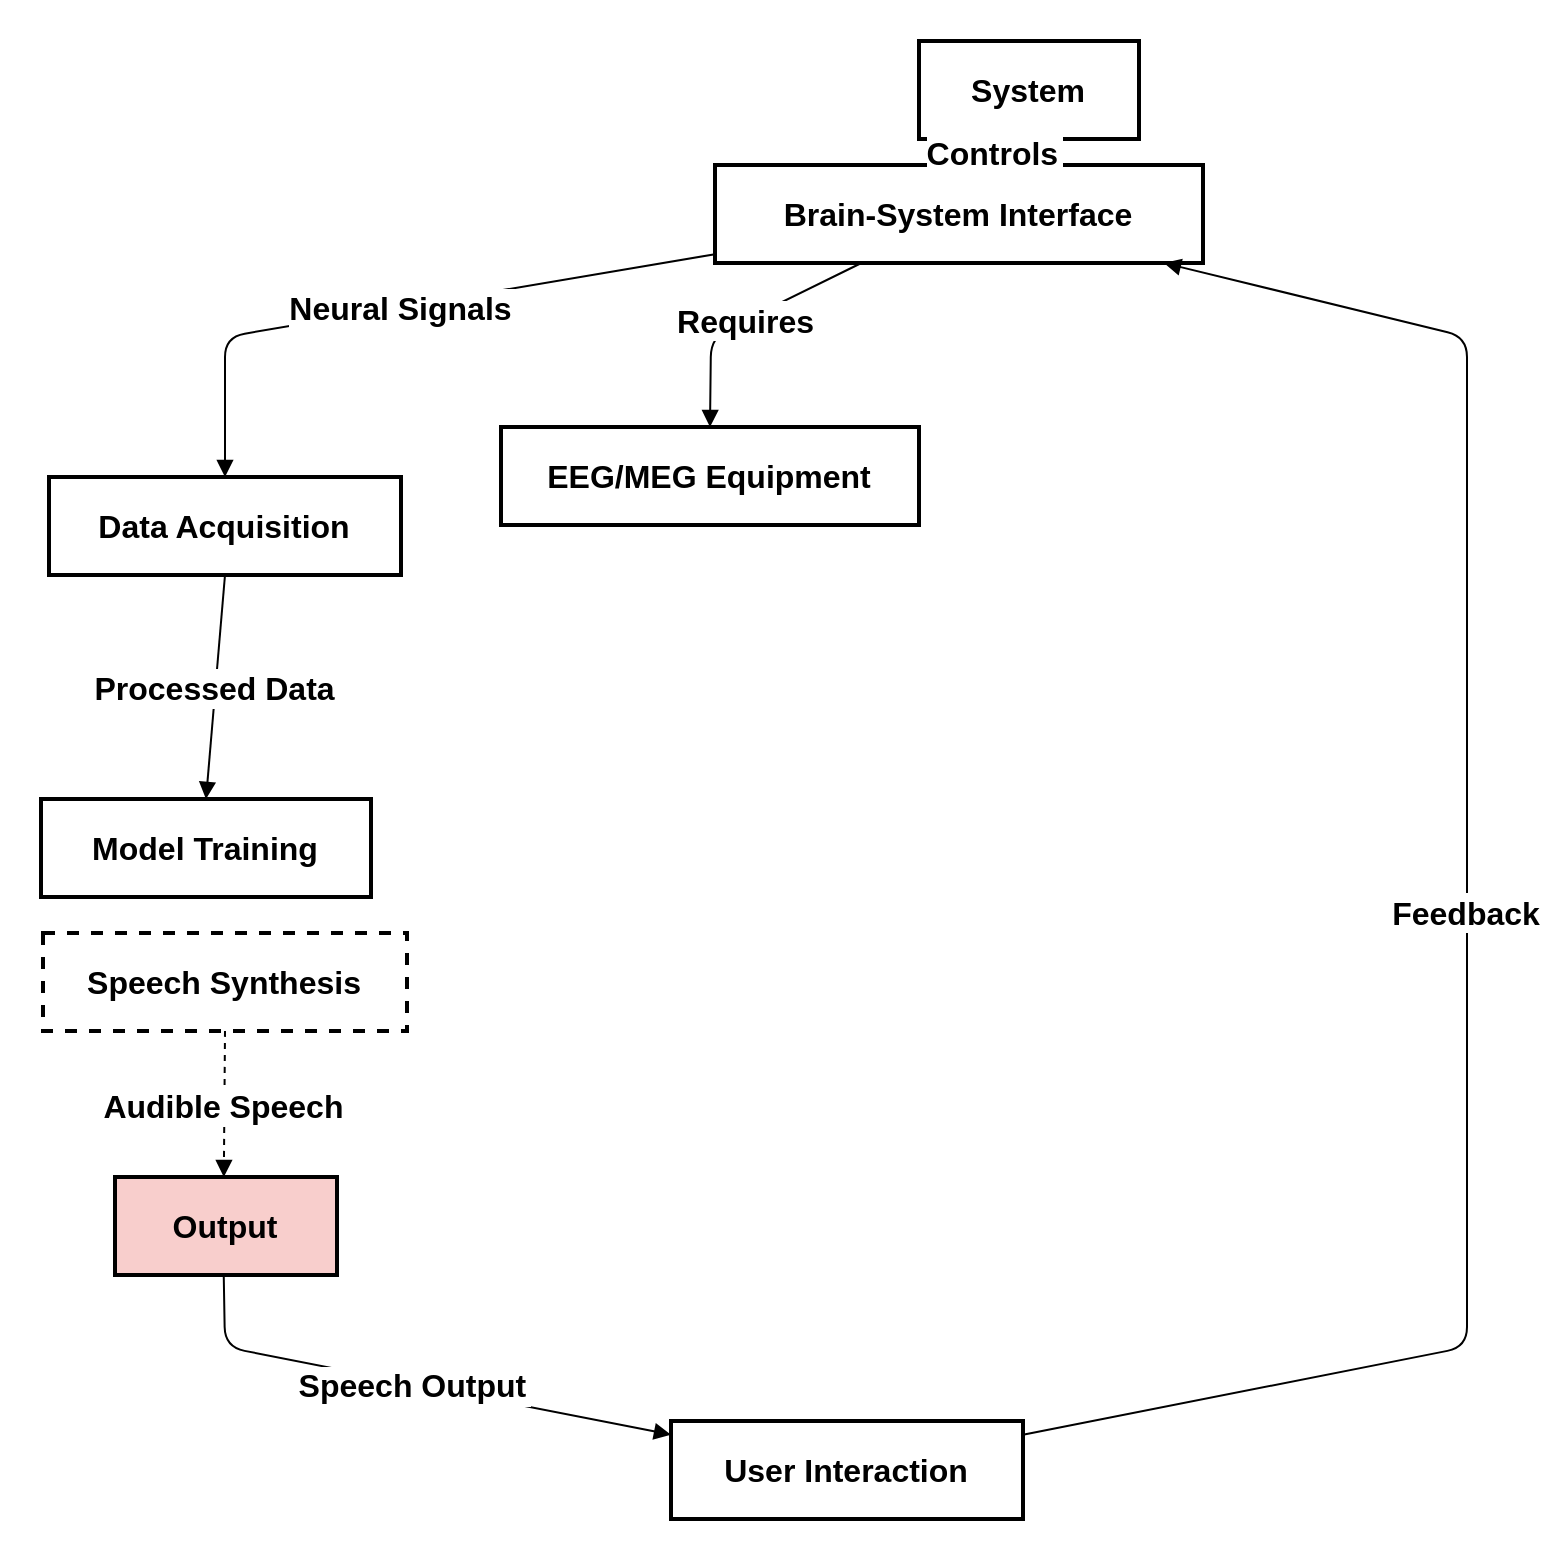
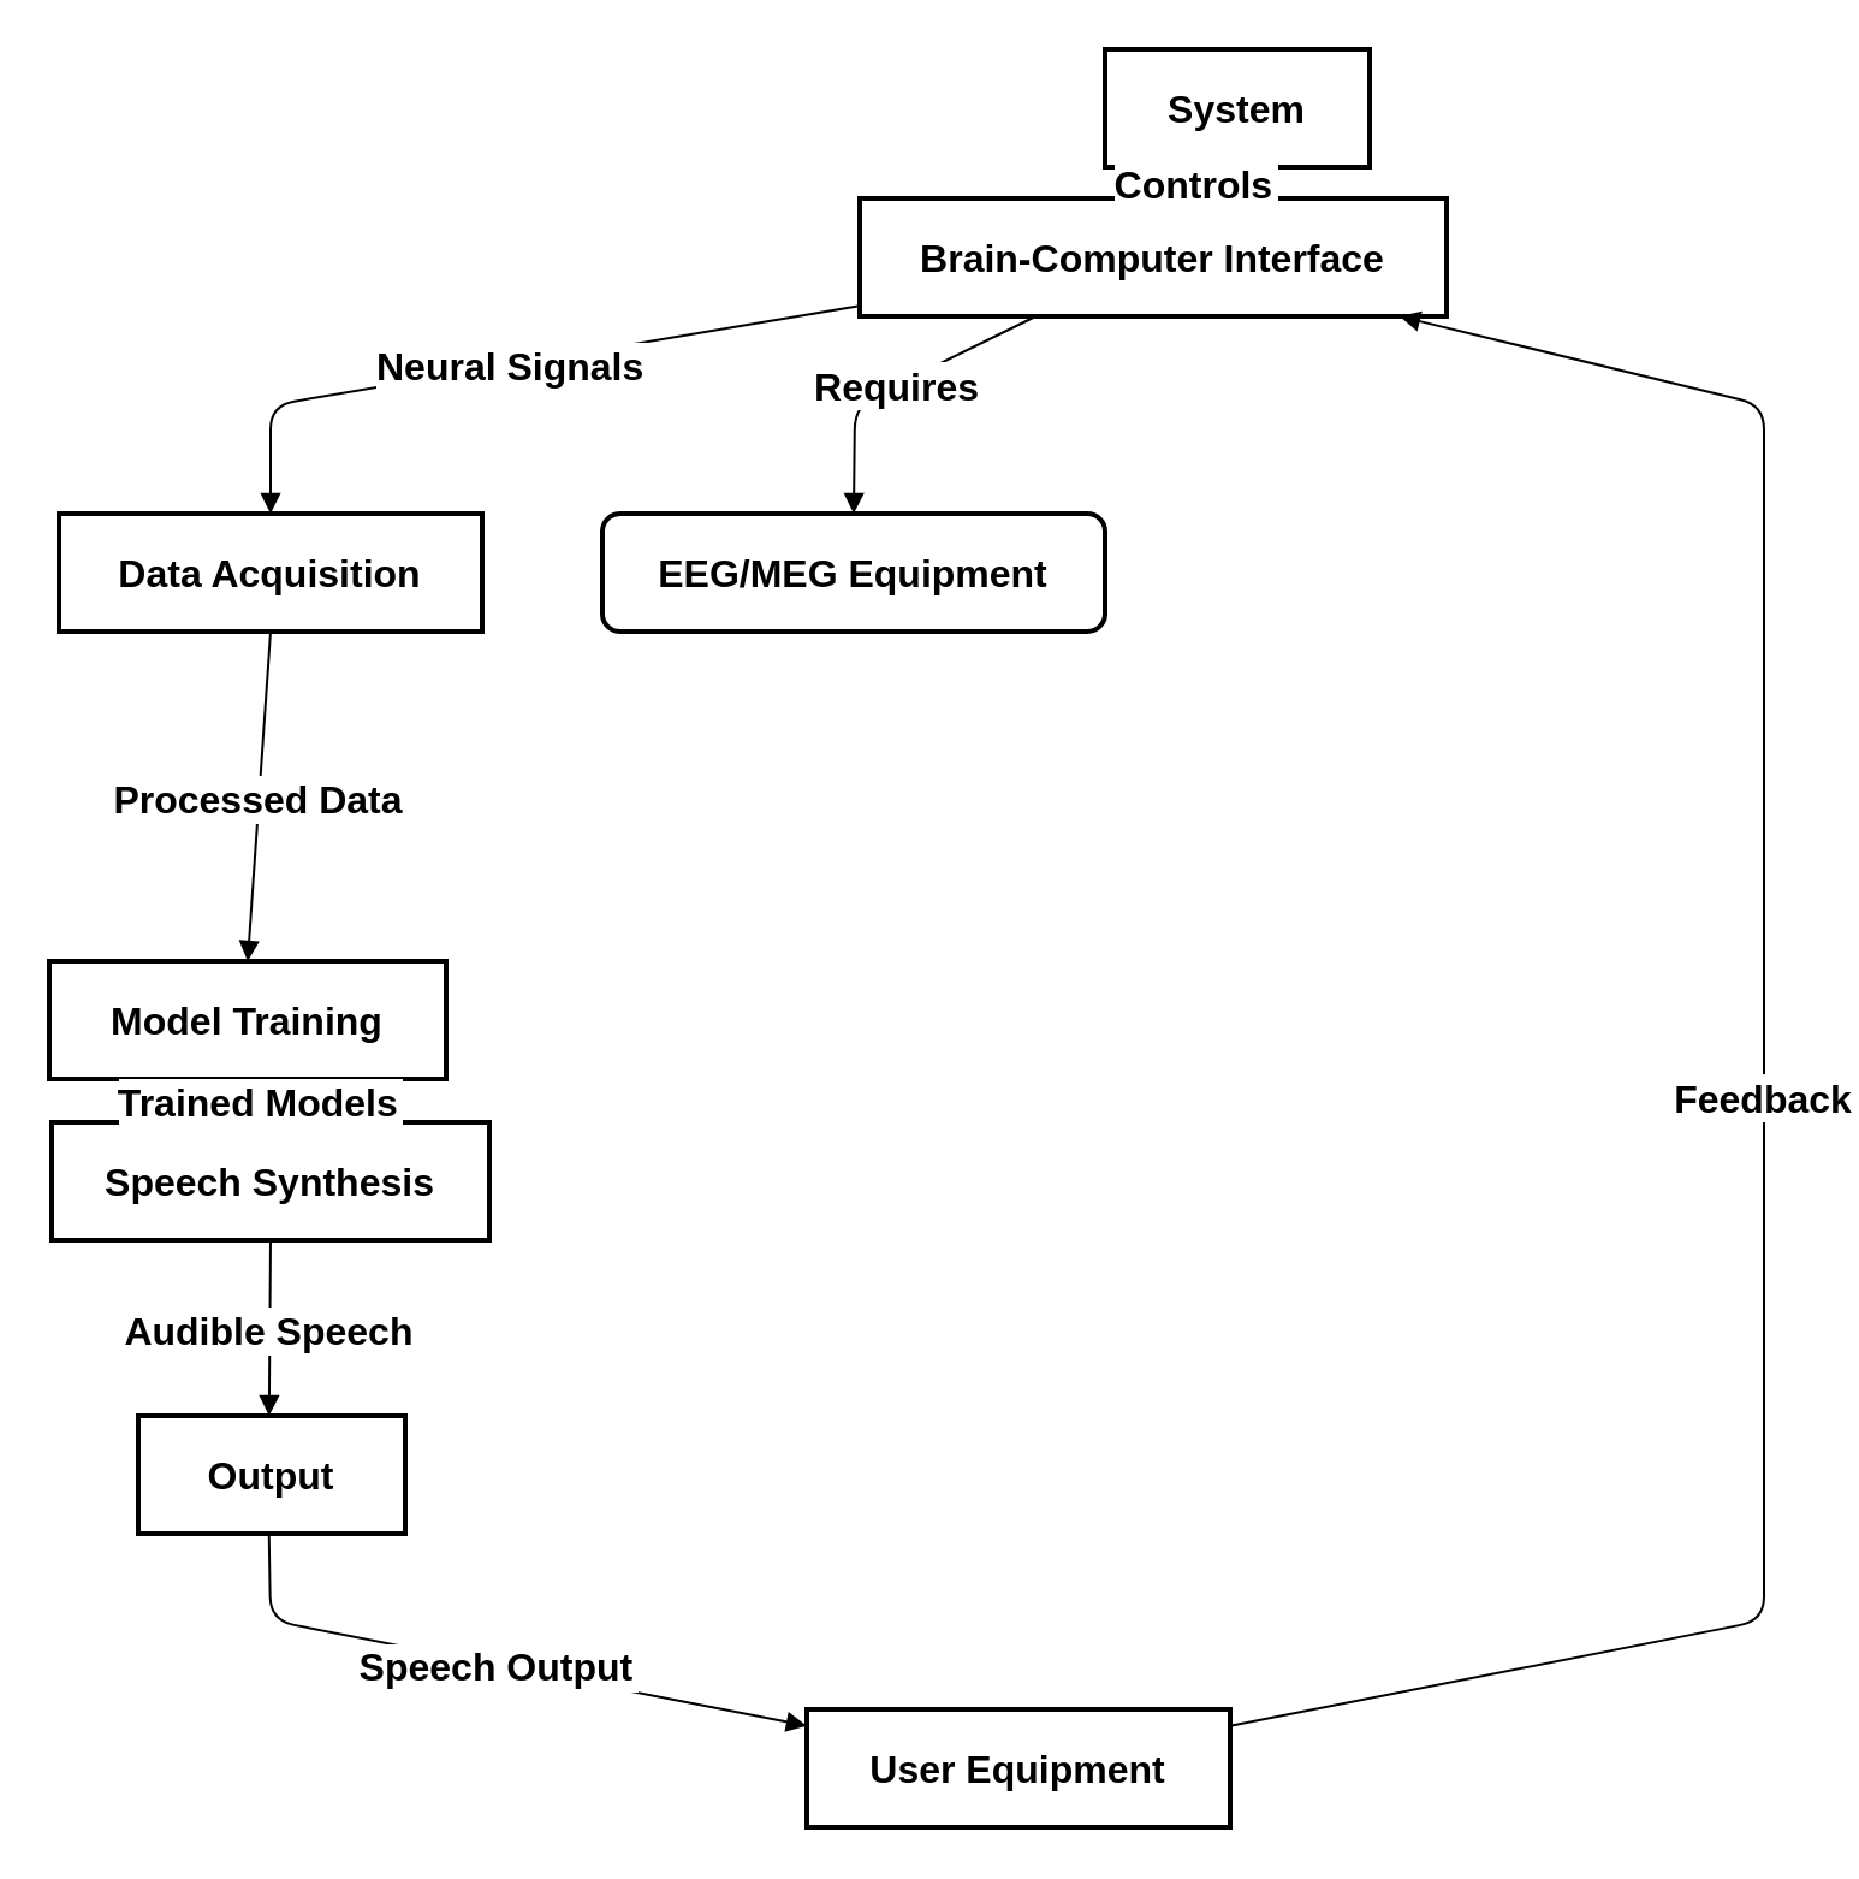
- <mxCell id="3" value="Brain-System Interface" style="whiteSpace=wrap;strokeWidth=2;fontSize=16;fontStyle=1" vertex="1" parent="1"><mxGeometry x="357" y="82" width="244" height="49" as="geometry" /></mxCell>
+ <mxCell id="3" value="Brain-Computer Interface" style="whiteSpace=wrap;strokeWidth=2;fontSize=16;fontStyle=1" vertex="1" parent="1"><mxGeometry x="357" y="82" width="244" height="49" as="geometry" /></mxCell>
- <mxCell id="7" value="EEG/MEG Equipment" style="whiteSpace=wrap;strokeWidth=2;fontSize=16;fontStyle=1" vertex="1" parent="1"><mxGeometry x="250" y="213" width="209" height="49" as="geometry" /></mxCell>
+ <mxCell id="7" value="EEG/MEG Equipment" style="whiteSpace=wrap;strokeWidth=2;fontSize=16;fontStyle=1;rounded=1;" vertex="1" parent="1"><mxGeometry x="250" y="213" width="209" height="49" as="geometry" /></mxCell>
- <mxCell id="4" value="Data Acquisition" style="whiteSpace=wrap;strokeWidth=2;fontSize=16;fontStyle=1" vertex="1" parent="1"><mxGeometry x="24" y="238" width="176" height="49" as="geometry" /></mxCell>
+ <mxCell id="4" value="Data Acquisition" style="whiteSpace=wrap;strokeWidth=2;fontSize=16;fontStyle=1" vertex="1" parent="1"><mxGeometry x="24" y="213" width="176" height="49" as="geometry" /></mxCell>
+ <mxCell id="13" value="Trained Models" style="curved=1;startArrow=none;endArrow=block;exitX=0.5;exitY=0.99;entryX=0.5;entryY=-0.01;rounded=0;fontSize=16;fontStyle=1" edge="1" parent="1" source="5" target="6"><mxGeometry relative="1" as="geometry"><Array as="points" /></mxGeometry></mxCell>
- <mxCell id="6" value="Speech Synthesis" style="whiteSpace=wrap;strokeWidth=2;fontSize=16;fontStyle=1;dashed=1;" vertex="1" parent="1"><mxGeometry x="21" y="466" width="182" height="49" as="geometry" /></mxCell>
+ <mxCell id="6" value="Speech Synthesis" style="whiteSpace=wrap;strokeWidth=2;fontSize=16;fontStyle=1" vertex="1" parent="1"><mxGeometry x="21" y="466" width="182" height="49" as="geometry" /></mxCell>
- <mxCell id="15" value="Audible Speech" style="curved=1;startArrow=none;endArrow=block;exitX=0.5;exitY=0.99;entryX=0.49;entryY=-0.01;rounded=0;fontSize=16;fontStyle=1;dashed=1;" edge="1" parent="1" source="6" target="8"><mxGeometry relative="1" as="geometry"><Array as="points" /></mxGeometry></mxCell>
+ <mxCell id="15" value="Audible Speech" style="curved=1;startArrow=none;endArrow=block;exitX=0.5;exitY=0.99;entryX=0.49;entryY=-0.01;rounded=0;fontSize=16;fontStyle=1" edge="1" parent="1" source="6" target="8"><mxGeometry relative="1" as="geometry"><Array as="points" /></mxGeometry></mxCell>
- <mxCell id="8" value="Output" style="whiteSpace=wrap;strokeWidth=2;fontSize=16;fontStyle=1;fillColor=#f8cecc;" vertex="1" parent="1"><mxGeometry x="57" y="588" width="111" height="49" as="geometry" /></mxCell>
+ <mxCell id="8" value="Output" style="whiteSpace=wrap;strokeWidth=2;fontSize=16;fontStyle=1" vertex="1" parent="1"><mxGeometry x="57" y="588" width="111" height="49" as="geometry" /></mxCell>
- <mxCell id="9" value="User Interaction" style="whiteSpace=wrap;strokeWidth=2;fontSize=16;fontStyle=1" vertex="1" parent="1"><mxGeometry x="335" y="710" width="176" height="49" as="geometry" /></mxCell>
+ <mxCell id="9" value="User Equipment" style="whiteSpace=wrap;strokeWidth=2;fontSize=16;fontStyle=1" vertex="1" parent="1"><mxGeometry x="335" y="710" width="176" height="49" as="geometry" /></mxCell>
